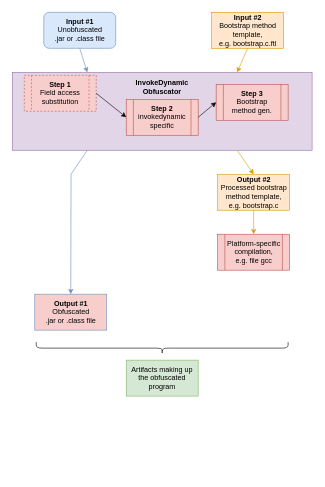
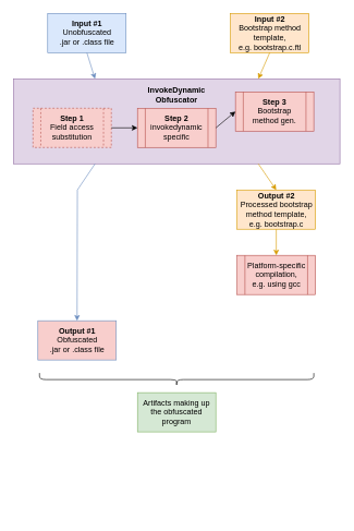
- <mxCell id="3" value="&lt;b&gt;Input #1&lt;/b&gt;&lt;br&gt;Unobfuscated&lt;br&gt;.jar or .class file" style="whiteSpace=wrap;html=1;fillColor=#dae8fc;strokeColor=#6c8ebf;rounded=1;" parent="1" vertex="1"><mxGeometry x="72.5" y="20" width="120" height="60" as="geometry" /></mxCell>
+ <mxCell id="3" value="&lt;b&gt;Input #1&lt;/b&gt;&lt;br&gt;Unobfuscated&lt;br&gt;.jar or .class file" style="rounded=0;whiteSpace=wrap;html=1;fillColor=#dae8fc;strokeColor=#6c8ebf;" parent="1" vertex="1"><mxGeometry x="72.5" y="20" width="120" height="60" as="geometry" /></mxCell>
- <mxCell id="11" value="&lt;div&gt;&lt;b&gt;Step 1&lt;br&gt;&lt;/b&gt;&lt;/div&gt;Field access substitution" style="shape=process;whiteSpace=wrap;html=1;backgroundOutline=1;fillColor=#f8cecc;strokeColor=#b85450;dashed=1;" parent="1" vertex="1"><mxGeometry x="40" y="125" width="120" height="60" as="geometry" /></mxCell>
+ <mxCell id="11" value="&lt;div&gt;&lt;b&gt;Step 1&lt;br&gt;&lt;/b&gt;&lt;/div&gt;Field access substitution" style="shape=process;whiteSpace=wrap;html=1;backgroundOutline=1;fillColor=#f8cecc;strokeColor=#b85450;dashed=1;" parent="1" vertex="1"><mxGeometry x="50" y="165" width="120" height="60" as="geometry" /></mxCell>
- <mxCell id="7" value="Platform-specific compilation,&lt;br&gt;e.g. file gcc" style="shape=process;whiteSpace=wrap;html=1;backgroundOutline=1;fillColor=#f8cecc;strokeColor=#b85450;" parent="1" vertex="1"><mxGeometry x="362.5" y="390" width="120" height="60" as="geometry" /></mxCell>
+ <mxCell id="7" value="Platform-specific compilation,&lt;br&gt;e.g. using gcc" style="shape=process;whiteSpace=wrap;html=1;backgroundOutline=1;fillColor=#f8cecc;strokeColor=#b85450;" parent="1" vertex="1"><mxGeometry x="362.5" y="390" width="120" height="60" as="geometry" /></mxCell>
